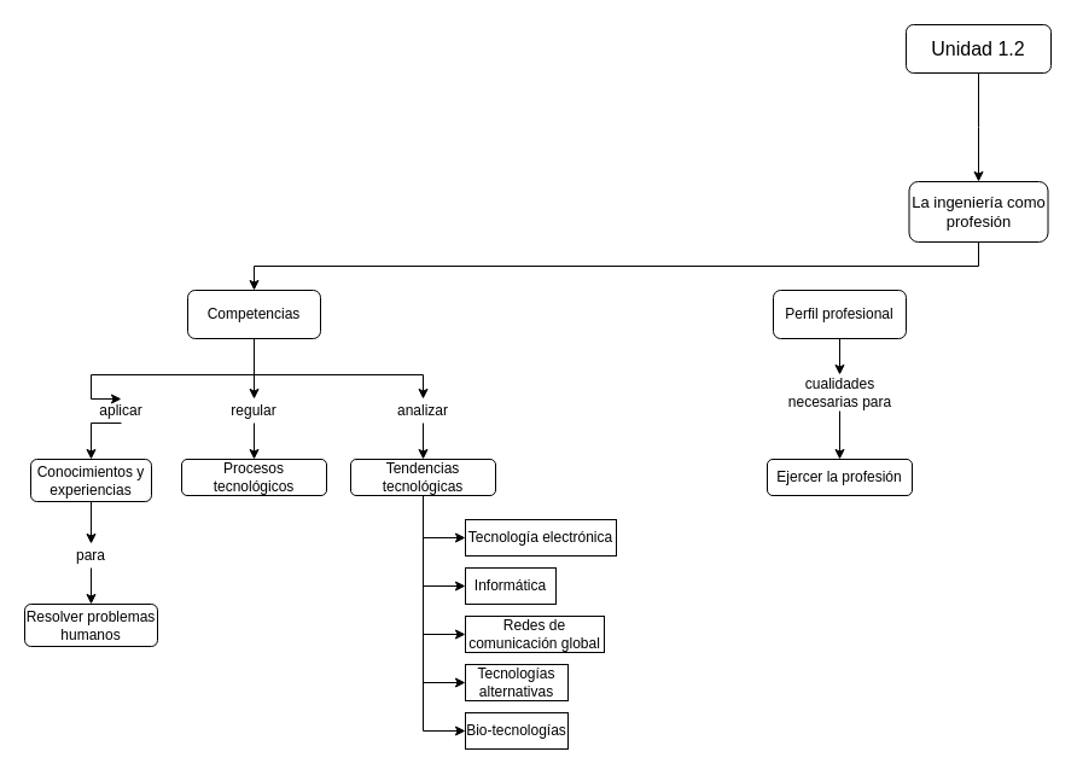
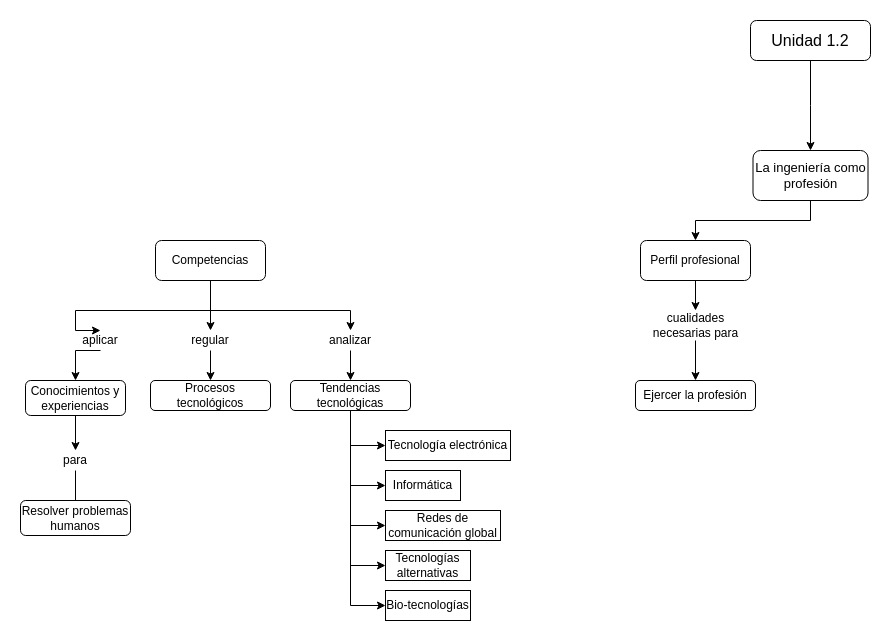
- <mxCell id="4" style="edgeStyle=orthogonalEdgeStyle;rounded=0;orthogonalLoop=1;jettySize=auto;html=1;exitX=0.5;exitY=1;exitDx=0;exitDy=0;entryX=0.5;entryY=0;entryDx=0;entryDy=0;" edge="1" parent="1" source="5" target="19"><mxGeometry relative="1" as="geometry" /></mxCell>
+ <mxCell id="4" style="edgeStyle=orthogonalEdgeStyle;rounded=0;orthogonalLoop=1;jettySize=auto;html=1;exitX=0.5;exitY=1;exitDx=0;exitDy=0;" edge="1" parent="1" source="5" target="34"><mxGeometry relative="1" as="geometry" /></mxCell>
- <mxCell id="10" value="" style="edgeStyle=orthogonalEdgeStyle;rounded=0;orthogonalLoop=1;jettySize=auto;html=1;" edge="1" parent="1" source="11" target="12"><mxGeometry relative="1" as="geometry"><Array as="points"><mxPoint x="75" y="470" /><mxPoint x="75" y="470" /></Array></mxGeometry></mxCell>
+ <mxCell id="10" value="" style="edgeStyle=orthogonalEdgeStyle;rounded=0;orthogonalLoop=1;jettySize=auto;html=1;endArrow=none;" edge="1" parent="1" source="11" target="12"><mxGeometry relative="1" as="geometry"><Array as="points"><mxPoint x="75" y="470" /><mxPoint x="75" y="470" /></Array></mxGeometry></mxCell>
